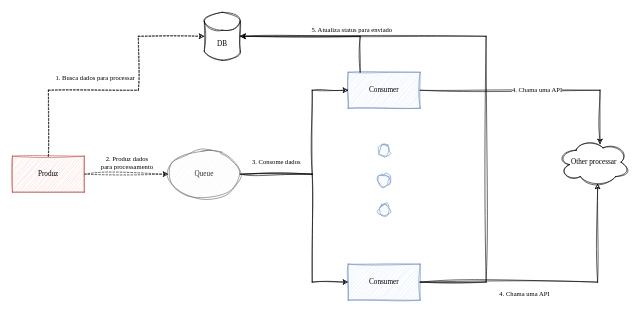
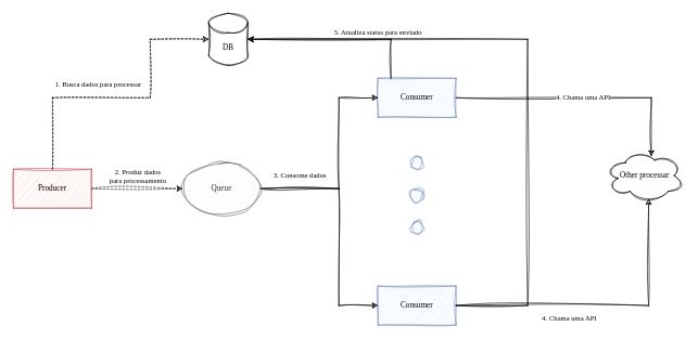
- <mxCell id="9" value="DB" style="shape=cylinder3;whiteSpace=wrap;html=1;boundedLbl=1;backgroundOutline=1;size=15;sketch=1;hachureGap=4;jiggle=2;curveFitting=1;fontFamily=Architects Daughter;fontSource=https%3A%2F%2Ffonts.googleapis.com%2Fcss%3Ffamily%3DArchitects%2BDaughter;" vertex="1" parent="1"><mxGeometry x="340" y="20" width="60" height="80" as="geometry" /></mxCell>
+ <mxCell id="9" value="DB" style="shape=cylinder3;whiteSpace=wrap;html=1;boundedLbl=1;backgroundOutline=1;size=15;sketch=1;hachureGap=4;jiggle=2;curveFitting=1;fontFamily=Architects Daughter;fontSource=https%3A%2F%2Ffonts.googleapis.com%2Fcss%3Ffamily%3DArchitects%2BDaughter;" vertex="1" parent="1"><mxGeometry x="320" y="20" width="60" height="80" as="geometry" /></mxCell>
- <mxCell id="4" value="Produz" style="rounded=0;whiteSpace=wrap;html=1;sketch=1;hachureGap=4;jiggle=2;curveFitting=1;fontFamily=Architects Daughter;fontSource=https%3A%2F%2Ffonts.googleapis.com%2Fcss%3Ffamily%3DArchitects%2BDaughter;fillColor=#f8cecc;strokeColor=#b85450;" vertex="1" parent="1"><mxGeometry x="20" y="260" width="120" height="60" as="geometry" /></mxCell>
+ <mxCell id="4" value="Producer" style="rounded=0;whiteSpace=wrap;html=1;sketch=1;hachureGap=4;jiggle=2;curveFitting=1;fontFamily=Architects Daughter;fontSource=https%3A%2F%2Ffonts.googleapis.com%2Fcss%3Ffamily%3DArchitects%2BDaughter;fillColor=#f8cecc;strokeColor=#b85450;" vertex="1" parent="1"><mxGeometry x="20" y="260" width="120" height="60" as="geometry" /></mxCell>
